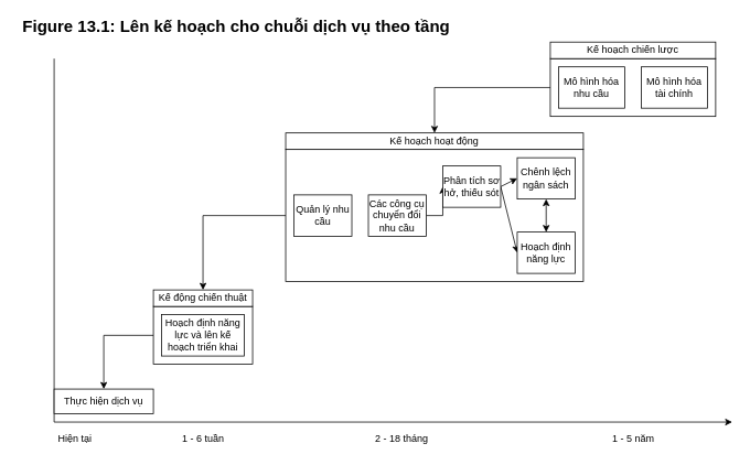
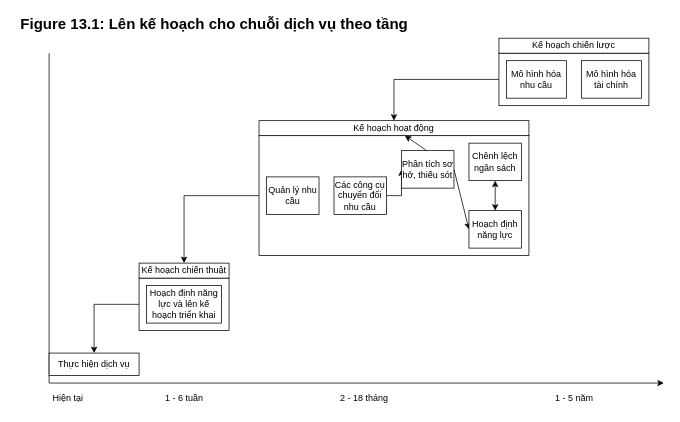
- <mxCell id="23" style="rounded=0;orthogonalLoop=1;jettySize=auto;html=1;exitX=1;exitY=0.5;exitDx=0;exitDy=0;entryX=0;entryY=0.5;entryDx=0;entryDy=0;endArrow=classic;endFill=1;" edge="1" parent="1" source="25" target="27"><mxGeometry relative="1" as="geometry" /></mxCell>
+ <mxCell id="23" style="rounded=0;orthogonalLoop=1;jettySize=auto;html=1;exitX=1;exitY=0.5;exitDx=0;exitDy=0;endArrow=classic;endFill=1;" edge="1" parent="1" source="25" target="17"><mxGeometry relative="1" as="geometry" /></mxCell>
- <mxCell id="18" value="Kế động chiến thuật" style="rounded=0;whiteSpace=wrap;html=1;" vertex="1" parent="1"><mxGeometry x="185" y="350" width="120" height="20" as="geometry" /></mxCell>
+ <mxCell id="18" value="Kế hoạch chiến thuật" style="rounded=0;whiteSpace=wrap;html=1;" vertex="1" parent="1"><mxGeometry x="185" y="350" width="120" height="20" as="geometry" /></mxCell>
